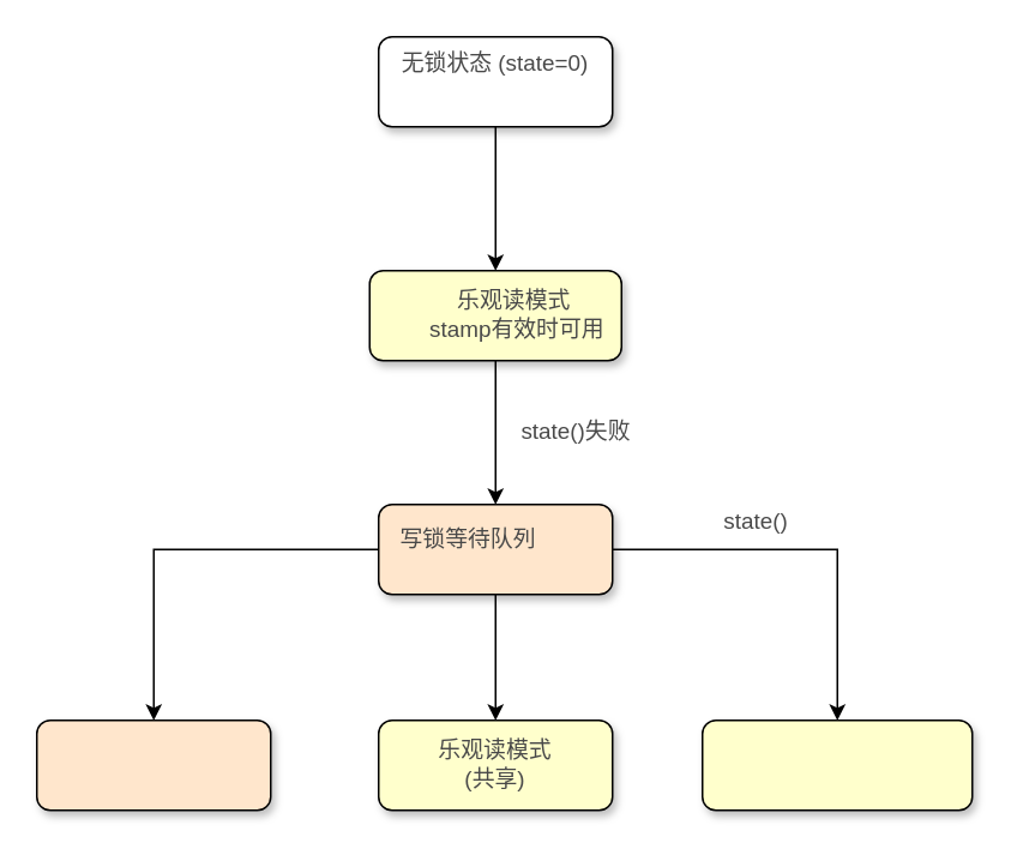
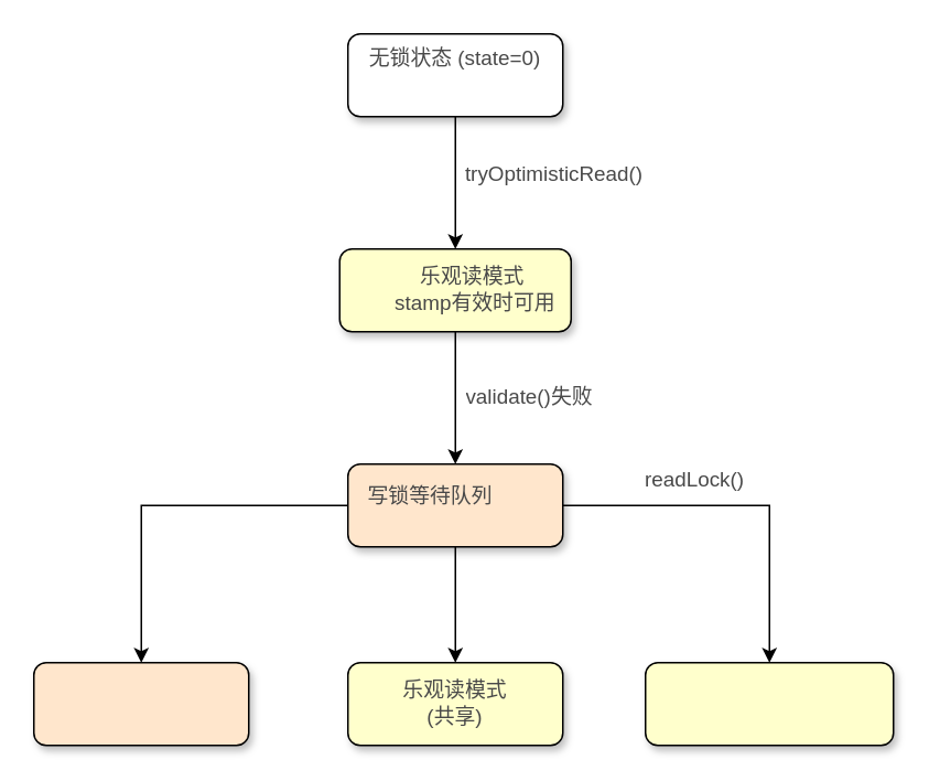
+ <mxCell id="25" value="&lt;pre style=&quot;font-family: var(--ds-font-family-code); overflow: auto; padding: calc(var(--ds-md-zoom)*8px)calc(var(--ds-md-zoom)*12px); text-wrap: wrap; word-break: break-all; color: rgb(73, 73, 73); font-size: 12.573px; text-align: start; margin-top: 0px !important; margin-bottom: 0px !important;&quot;&gt;tryOptimisticRead()&lt;/pre&gt;" style="text;strokeColor=none;align=center;fillColor=none;html=1;verticalAlign=middle;whiteSpace=wrap;rounded=0;" vertex="1" parent="24"><mxGeometry width="110" height="30" as="geometry" /></mxCell>
- <mxCell id="23" value="&lt;pre style=&quot;font-family: var(--ds-font-family-code); overflow: auto; padding: calc(var(--ds-md-zoom)*8px)calc(var(--ds-md-zoom)*12px); text-wrap: wrap; word-break: break-all; color: rgb(73, 73, 73); font-size: 12.573px; text-align: start; margin-top: 0px !important; margin-bottom: 0px !important;&quot;&gt;state()失败&lt;/pre&gt;" style="text;strokeColor=none;align=center;fillColor=none;html=1;verticalAlign=middle;whiteSpace=wrap;rounded=0;" vertex="1" parent="22"><mxGeometry width="80" height="20" as="geometry" /></mxCell>
+ <mxCell id="23" value="&lt;pre style=&quot;font-family: var(--ds-font-family-code); overflow: auto; padding: calc(var(--ds-md-zoom)*8px)calc(var(--ds-md-zoom)*12px); text-wrap: wrap; word-break: break-all; color: rgb(73, 73, 73); font-size: 12.573px; text-align: start; margin-top: 0px !important; margin-bottom: 0px !important;&quot;&gt;validate()失败&lt;/pre&gt;" style="text;strokeColor=none;align=center;fillColor=none;html=1;verticalAlign=middle;whiteSpace=wrap;rounded=0;" vertex="1" parent="22"><mxGeometry width="80" height="20" as="geometry" /></mxCell>
- <mxCell id="21" value="&lt;pre style=&quot;font-family: var(--ds-font-family-code); overflow: auto; padding: calc(var(--ds-md-zoom)*8px)calc(var(--ds-md-zoom)*12px); text-wrap: wrap; word-break: break-all; color: rgb(73, 73, 73); font-size: 12.573px; text-align: start; margin-top: 0px !important; margin-bottom: 0px !important;&quot;&gt;state()&lt;/pre&gt;" style="text;strokeColor=none;align=center;fillColor=none;html=1;verticalAlign=middle;whiteSpace=wrap;rounded=0;" vertex="1" parent="20"><mxGeometry width="80" height="20" as="geometry" /></mxCell>
+ <mxCell id="21" value="&lt;pre style=&quot;font-family: var(--ds-font-family-code); overflow: auto; padding: calc(var(--ds-md-zoom)*8px)calc(var(--ds-md-zoom)*12px); text-wrap: wrap; word-break: break-all; color: rgb(73, 73, 73); font-size: 12.573px; text-align: start; margin-top: 0px !important; margin-bottom: 0px !important;&quot;&gt;readLock()&lt;/pre&gt;" style="text;strokeColor=none;align=center;fillColor=none;html=1;verticalAlign=middle;whiteSpace=wrap;rounded=0;" vertex="1" parent="20"><mxGeometry width="80" height="20" as="geometry" /></mxCell>
